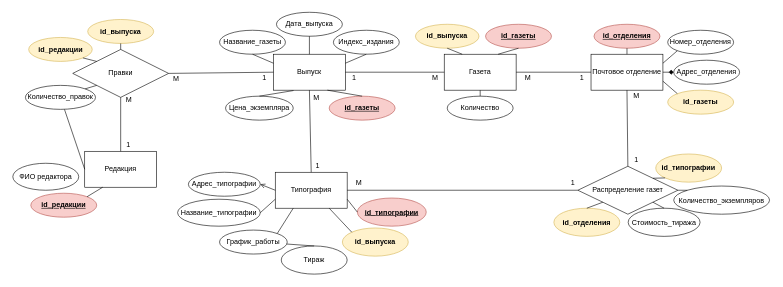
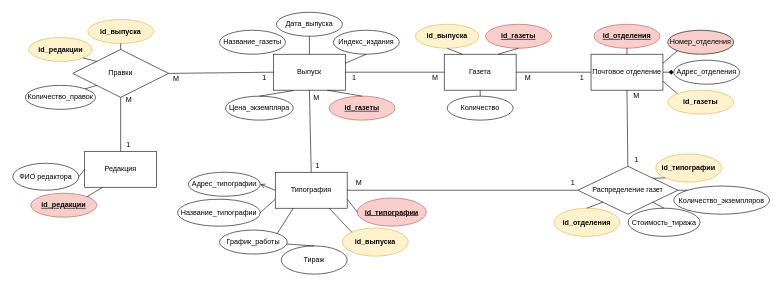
- <mxCell id="15" value="Номер_отделения" style="ellipse;whiteSpace=wrap;html=1;" parent="1" vertex="1"><mxGeometry x="1113" y="50" width="110" height="40" as="geometry" /></mxCell>
+ <mxCell id="15" value="Номер_отделения" style="ellipse;whiteSpace=wrap;html=1;fillColor=#f8cecc;" parent="1" vertex="1"><mxGeometry x="1113" y="50" width="110" height="40" as="geometry" /></mxCell>
- <mxCell id="7" value="" style="endArrow=none;html=1;exitX=0;exitY=0.25;exitDx=0;exitDy=0;entryX=0.5;entryY=1;entryDx=0;entryDy=0;" parent="1" source="2" target="6" edge="1"><mxGeometry width="50" height="50" relative="1" as="geometry"><mxPoint x="675" y="140" as="sourcePoint" /><mxPoint x="725" y="90" as="targetPoint" /></mxGeometry></mxCell>
- <mxCell id="23" value="" style="endArrow=none;html=1;exitX=0;exitY=0.5;exitDx=0;exitDy=0;" parent="1" source="5" target="51" edge="1"><mxGeometry width="50" height="50" relative="1" as="geometry"><mxPoint x="-60" y="252" as="sourcePoint" /><mxPoint x="-10" y="202" as="targetPoint" /></mxGeometry></mxCell>
+ <mxCell id="23" value="" style="endArrow=none;html=1;entryX=1;entryY=0.5;entryDx=0;entryDy=0;exitX=0;exitY=0.5;exitDx=0;exitDy=0;" parent="1" source="5" target="22" edge="1"><mxGeometry width="50" height="50" relative="1" as="geometry"><mxPoint x="-60" y="252" as="sourcePoint" /><mxPoint x="-10" y="202" as="targetPoint" /></mxGeometry></mxCell>
